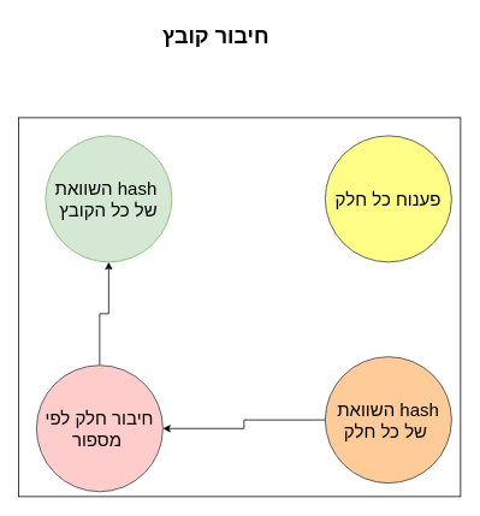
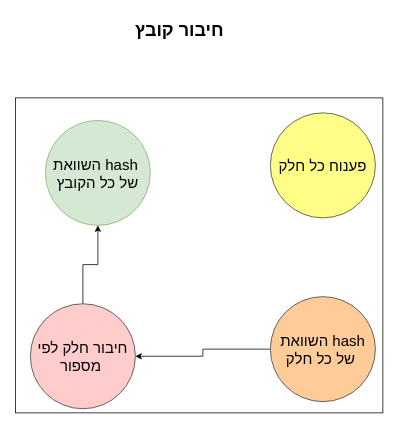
- <mxCell id="4" value="&lt;font style=&quot;font-size: 20px;&quot;&gt;השוואת hash&amp;nbsp;&lt;br&gt;של כל הקובץ&lt;br&gt;&lt;/font&gt;" style="ellipse;whiteSpace=wrap;html=1;aspect=fixed;fontSize=20;fillColor=#d5e8d4;strokeColor=#82b366;" parent="1" vertex="1"><mxGeometry x="50" y="150" width="140" height="140" as="geometry" /></mxCell>
+ <mxCell id="4" value="&lt;font style=&quot;font-size: 20px;&quot;&gt;השוואת hash&amp;nbsp;&lt;br&gt;של כל הקובץ&lt;br&gt;&lt;/font&gt;" style="ellipse;whiteSpace=wrap;html=1;aspect=fixed;fontSize=20;fillColor=#d5e8d4;strokeColor=#82b366;" parent="1" vertex="1"><mxGeometry x="60" y="160" width="140" height="140" as="geometry" /></mxCell>
